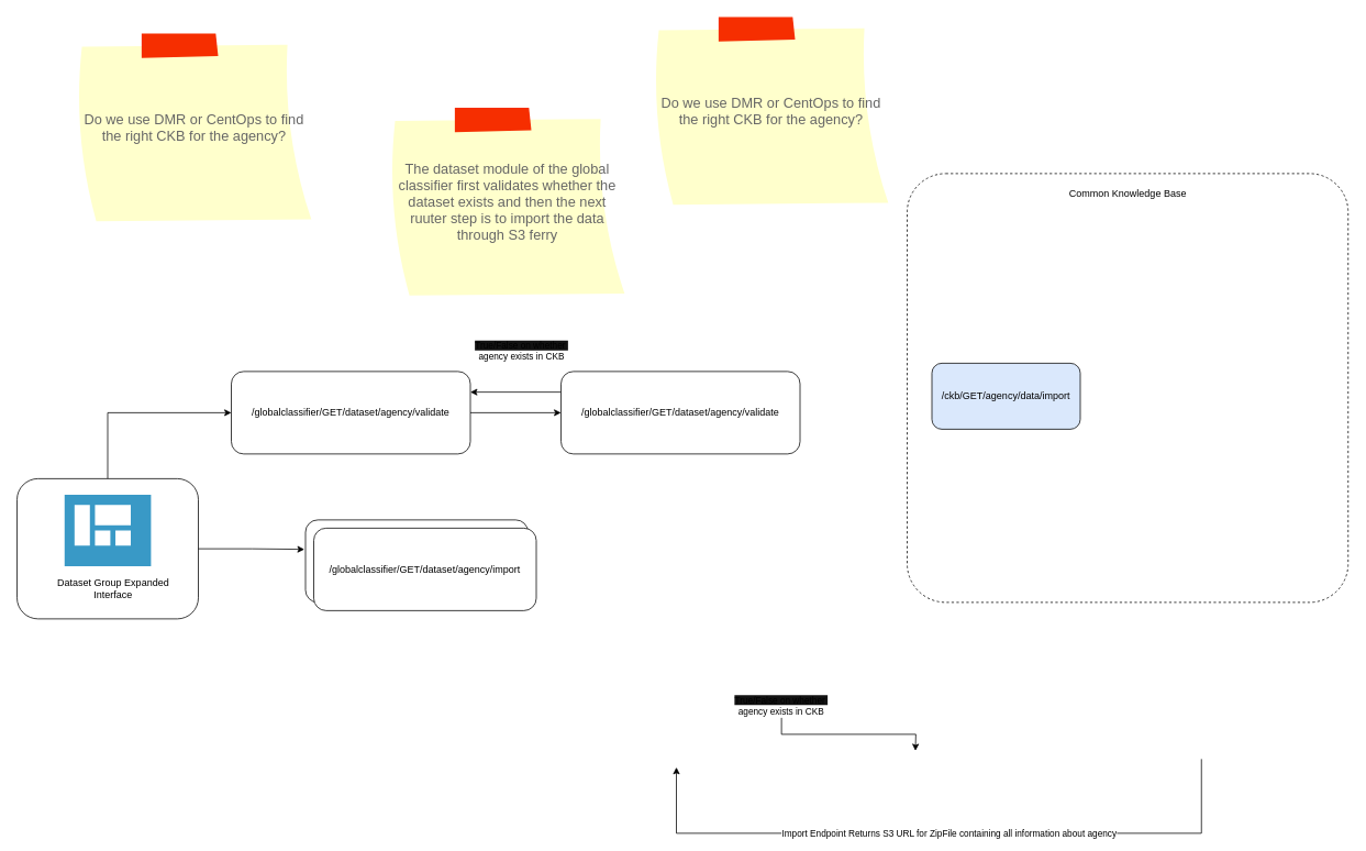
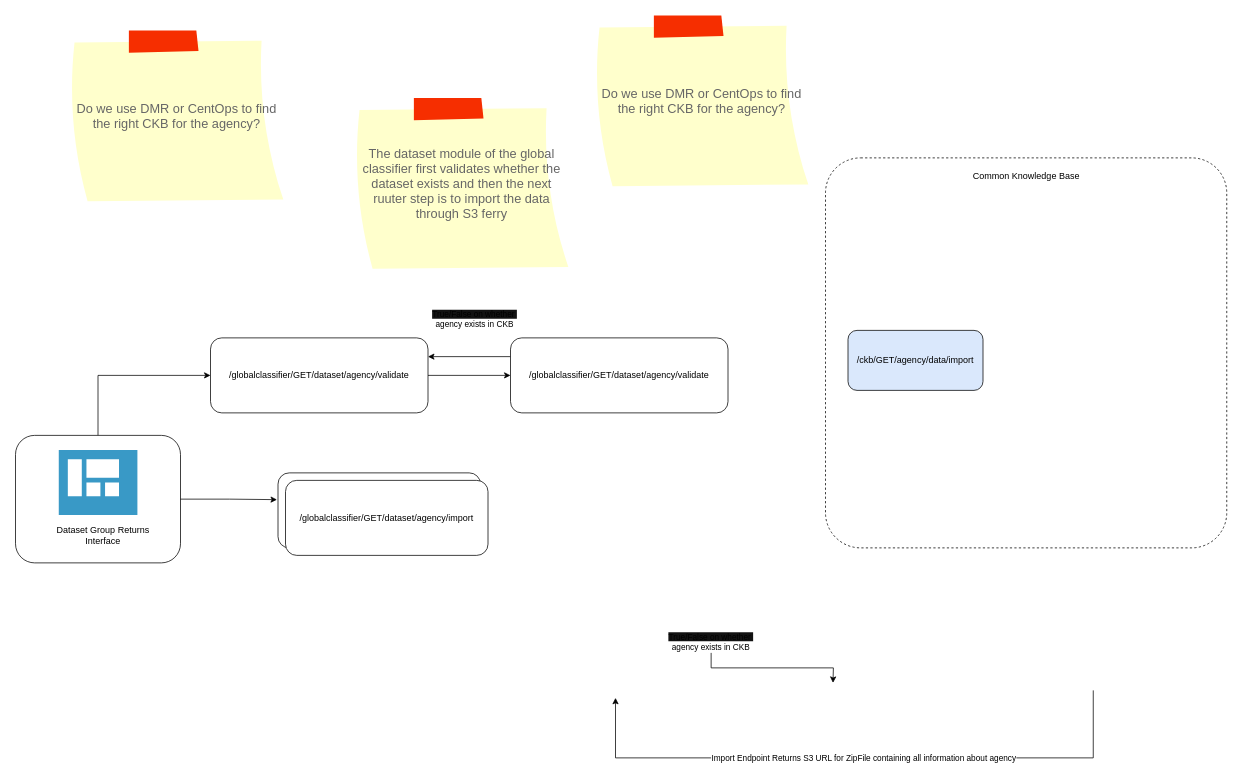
- <mxCell id="7" value="Dataset Group Expanded Interface" style="text;html=1;align=center;verticalAlign=middle;whiteSpace=wrap;rounded=0;" vertex="1" parent="1"><mxGeometry x="67.49" y="696.5" width="139.58" height="33.5" as="geometry" /></mxCell>
+ <mxCell id="7" value="Dataset Group Returns Interface" style="text;html=1;align=center;verticalAlign=middle;whiteSpace=wrap;rounded=0;" vertex="1" parent="1"><mxGeometry x="67.49" y="696.5" width="139.58" height="33.5" as="geometry" /></mxCell>
